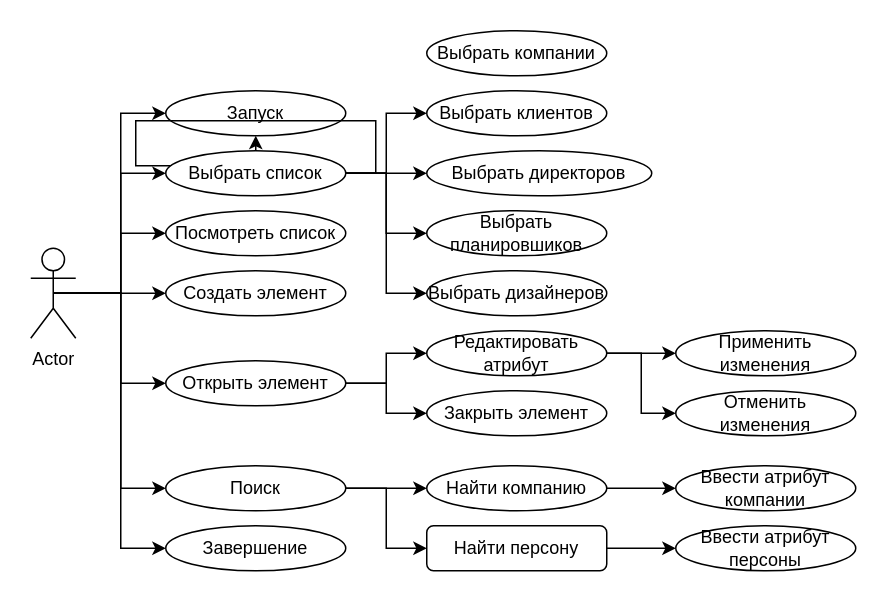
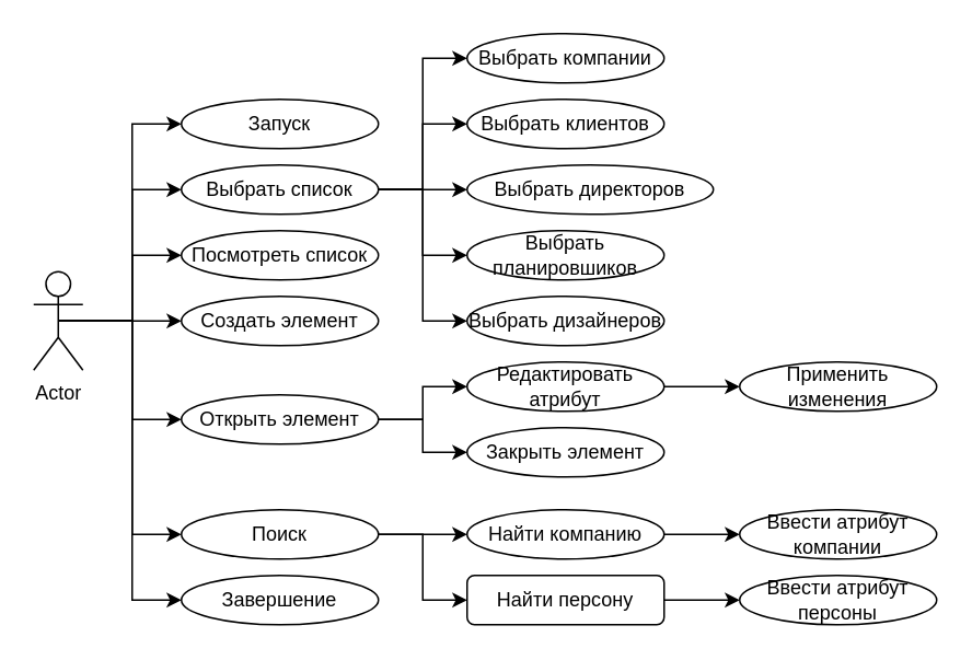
- <mxCell id="11" style="edgeStyle=orthogonalEdgeStyle;rounded=0;orthogonalLoop=1;jettySize=auto;html=1;exitX=1;exitY=0.5;exitDx=0;exitDy=0;" parent="1" source="16" target="10" edge="1"><mxGeometry relative="1" as="geometry" /></mxCell>
+ <mxCell id="11" style="edgeStyle=orthogonalEdgeStyle;rounded=0;orthogonalLoop=1;jettySize=auto;html=1;exitX=1;exitY=0.5;exitDx=0;exitDy=0;entryX=0;entryY=0.5;entryDx=0;entryDy=0;" parent="1" source="16" target="25" edge="1"><mxGeometry relative="1" as="geometry" /></mxCell>
- <mxCell id="37" style="edgeStyle=orthogonalEdgeStyle;rounded=0;orthogonalLoop=1;jettySize=auto;html=1;exitX=1;exitY=0.5;exitDx=0;exitDy=0;entryX=0;entryY=0.5;entryDx=0;entryDy=0;" edge="1" parent="1" source="39" target="41"><mxGeometry relative="1" as="geometry" /></mxCell>
- <mxCell id="41" value="Отменить изменения" style="ellipse;whiteSpace=wrap;html=1;" vertex="1" parent="1"><mxGeometry x="450" y="260" width="120" height="30" as="geometry" /></mxCell>
